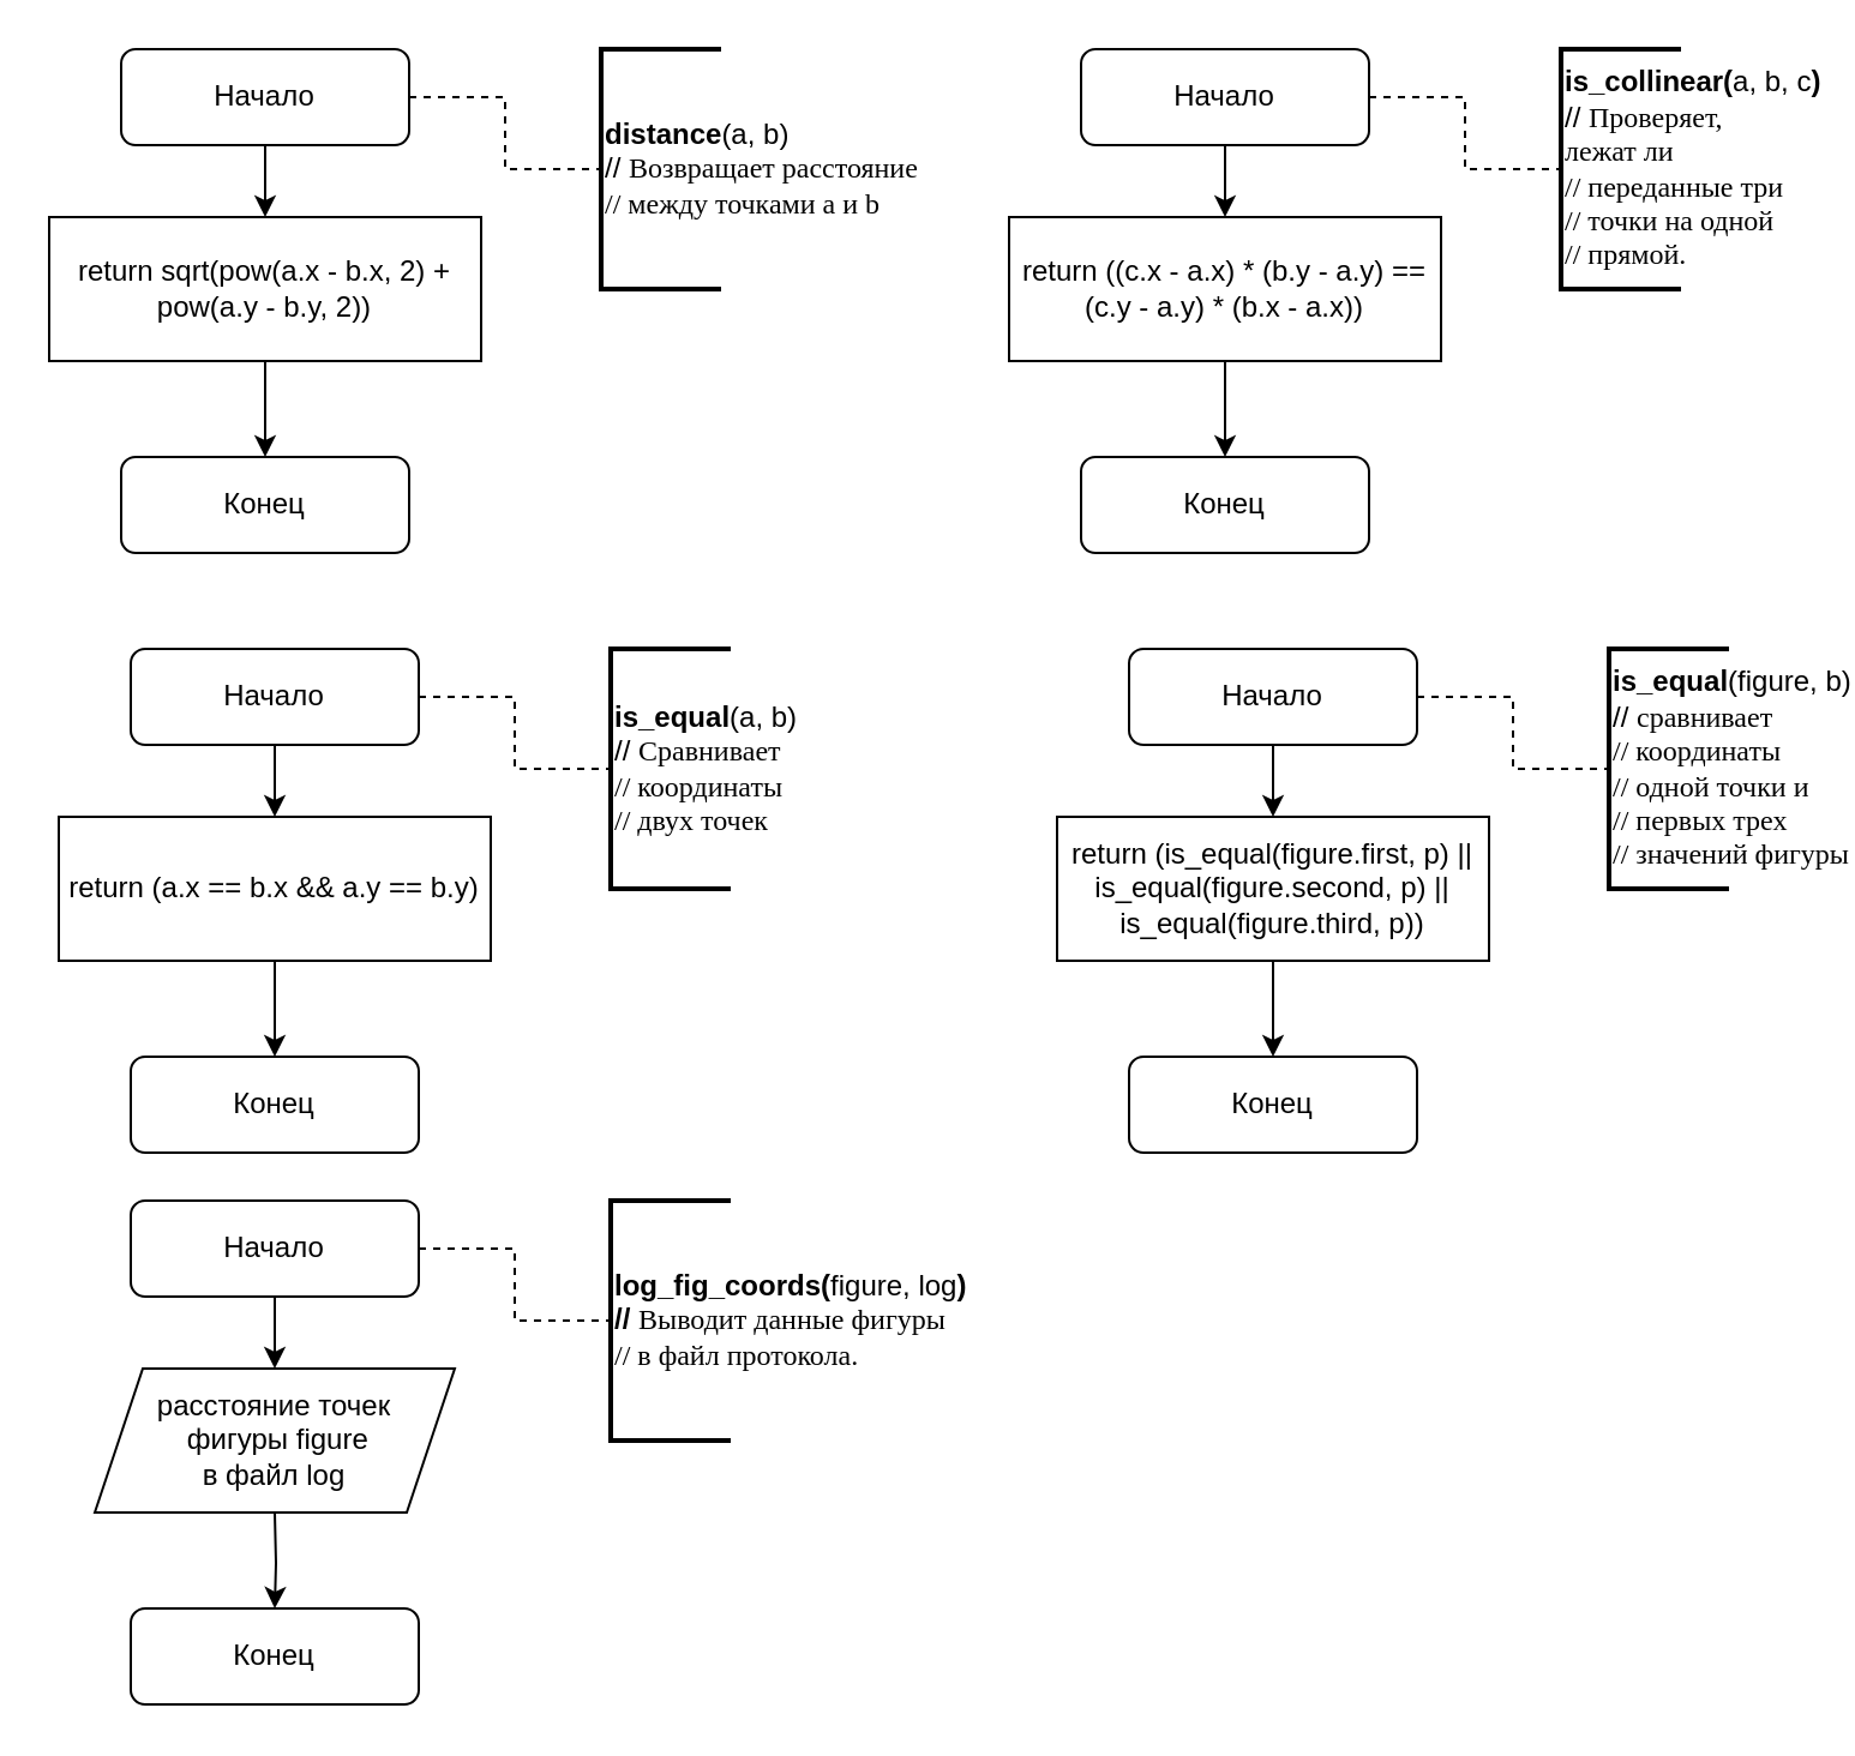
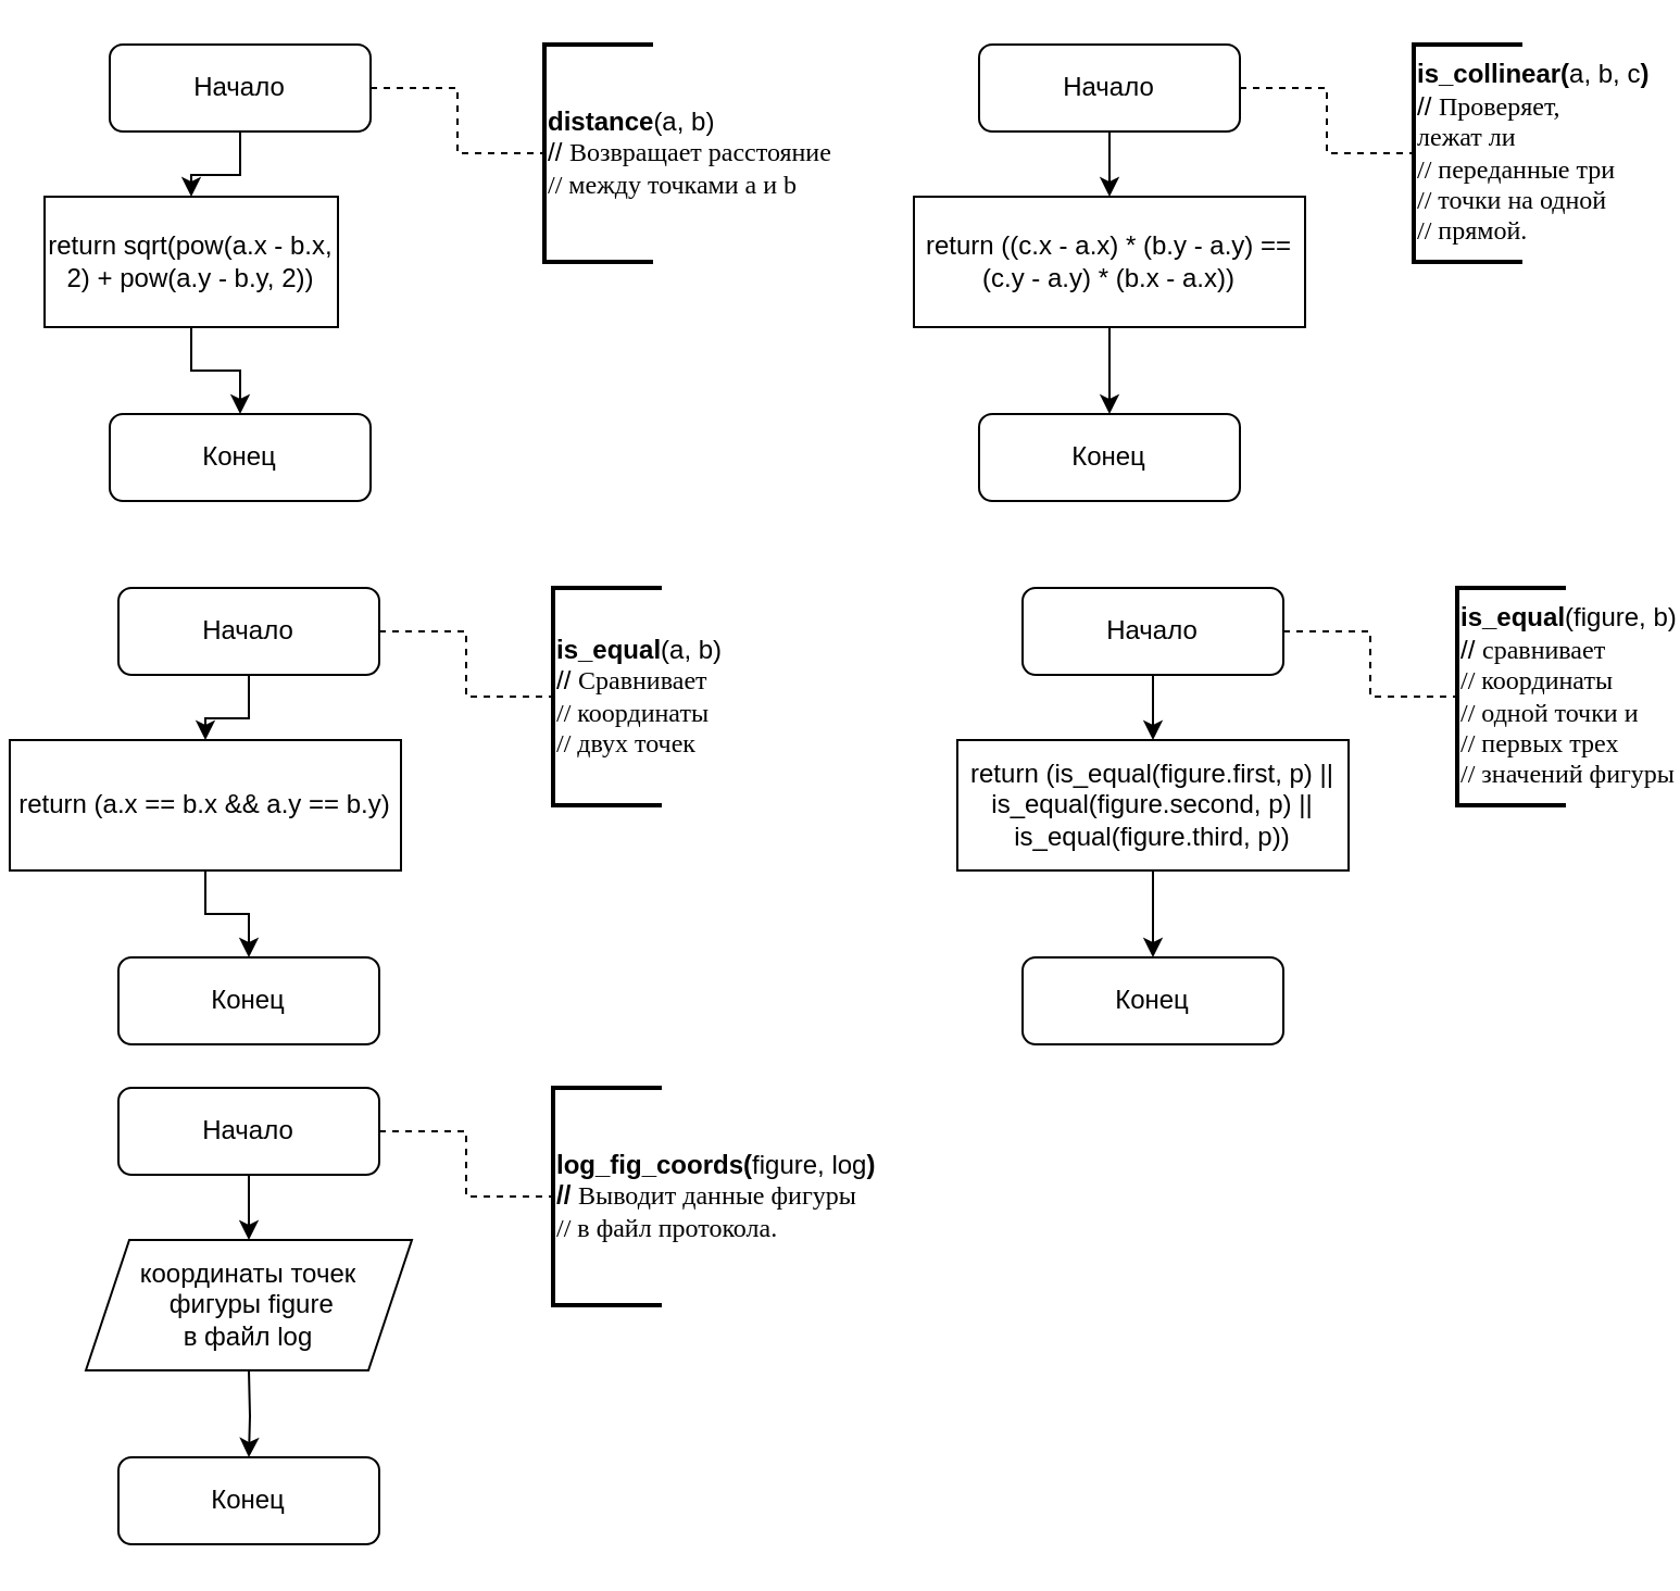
- <mxCell id="8" value="return&amp;nbsp;sqrt(pow(a.x - b.x, 2) + pow(a.y - b.y, 2))" style="rounded=0;whiteSpace=wrap;html=1;" vertex="1" parent="1"><mxGeometry x="20" y="90" width="180" height="60" as="geometry" /></mxCell>
+ <mxCell id="8" value="return&amp;nbsp;sqrt(pow(a.x - b.x, 2) + pow(a.y - b.y, 2))" style="rounded=0;whiteSpace=wrap;html=1;" vertex="1" parent="1"><mxGeometry x="20" y="90" width="135" height="60" as="geometry" /></mxCell>
- <mxCell id="15" value="return (a.x == b.x &amp;amp;&amp;amp; a.y == b.y)" style="rounded=0;whiteSpace=wrap;html=1;" vertex="1" parent="1"><mxGeometry x="24" y="340" width="180" height="60" as="geometry" /></mxCell>
+ <mxCell id="15" value="return (a.x == b.x &amp;amp;&amp;amp; a.y == b.y)" style="rounded=0;whiteSpace=wrap;html=1;" vertex="1" parent="1"><mxGeometry x="4" y="340" width="180" height="60" as="geometry" /></mxCell>
- <mxCell id="36" value="расстояние точек&lt;br&gt;&amp;nbsp;фигуры figure &lt;br&gt;в файл log" style="shape=parallelogram;perimeter=parallelogramPerimeter;whiteSpace=wrap;html=1;fixedSize=1;fontSize=12;" vertex="1" parent="1"><mxGeometry x="39" y="570" width="150" height="60" as="geometry" /></mxCell>
+ <mxCell id="36" value="координаты точек&lt;br&gt;&amp;nbsp;фигуры figure &lt;br&gt;в файл log" style="shape=parallelogram;perimeter=parallelogramPerimeter;whiteSpace=wrap;html=1;fixedSize=1;fontSize=12;" vertex="1" parent="1"><mxGeometry x="39" y="570" width="150" height="60" as="geometry" /></mxCell>
